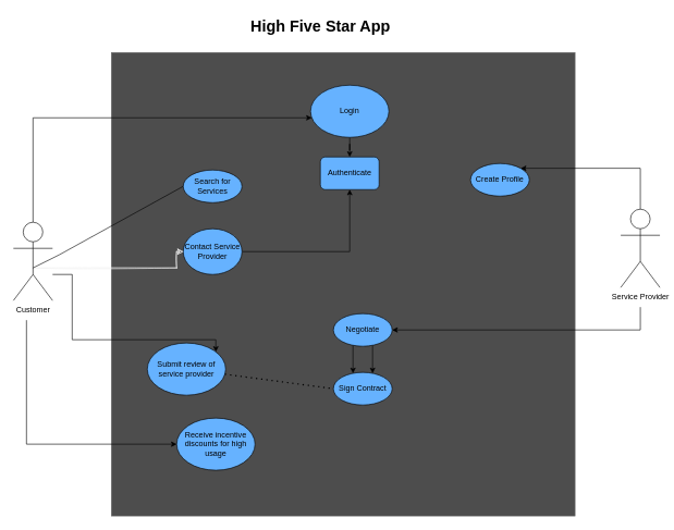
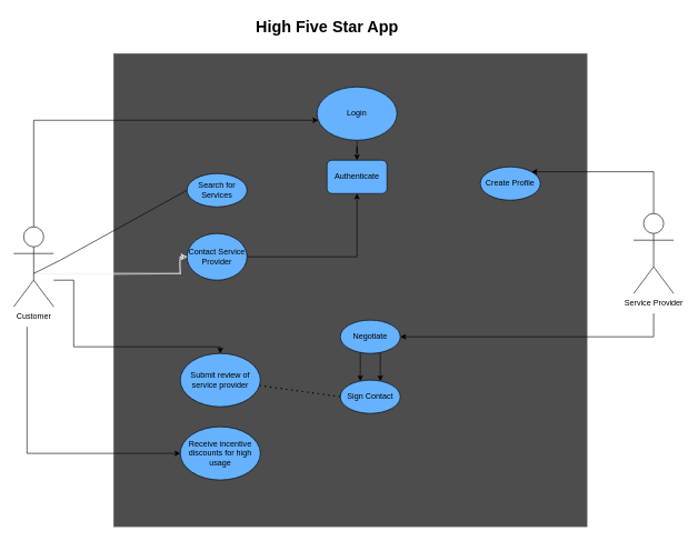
- <mxCell id="23" value="Submit review of service provider" style="ellipse;whiteSpace=wrap;html=1;fillColor=#66B2FF;" parent="1" vertex="1"><mxGeometry x="225" y="525" width="120" height="80" as="geometry" /></mxCell>
+ <mxCell id="23" value="Submit review of service provider" style="ellipse;whiteSpace=wrap;html=1;fillColor=#66B2FF;" parent="1" vertex="1"><mxGeometry x="270" y="530" width="120" height="80" as="geometry" /></mxCell>
- <mxCell id="21" value="Sign Contract" style="ellipse;whiteSpace=wrap;html=1;fillColor=#66B2FF;" parent="1" vertex="1"><mxGeometry x="510" y="570" width="90" height="50" as="geometry" /></mxCell>
+ <mxCell id="21" value="Sign Contact" style="ellipse;whiteSpace=wrap;html=1;fillColor=#66B2FF;" parent="1" vertex="1"><mxGeometry x="510" y="570" width="90" height="50" as="geometry" /></mxCell>
